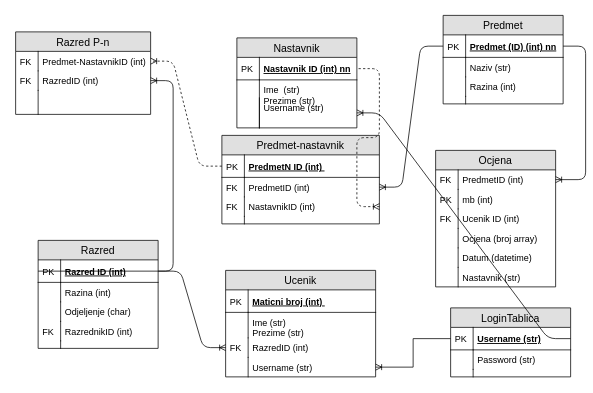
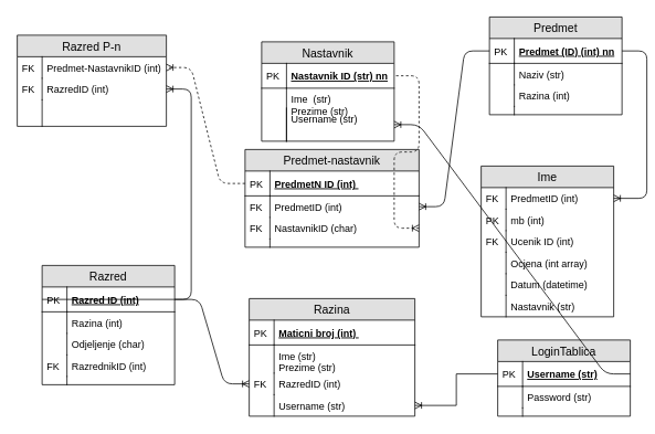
- <mxCell id="41" value="Nastavnik ID (int) nn" style="shape=partialRectangle;top=0;left=0;right=0;bottom=1;align=left;verticalAlign=middle;fillColor=none;spacingLeft=34;spacingRight=4;overflow=hidden;rotatable=0;points=[[0,0.5],[1,0.5]];portConstraint=eastwest;dropTarget=0;fontStyle=5;fontSize=12;" parent="40" vertex="1"><mxGeometry y="26" width="160" height="30" as="geometry" /></mxCell>
+ <mxCell id="41" value="Nastavnik ID (str) nn" style="shape=partialRectangle;top=0;left=0;right=0;bottom=1;align=left;verticalAlign=middle;fillColor=none;spacingLeft=34;spacingRight=4;overflow=hidden;rotatable=0;points=[[0,0.5],[1,0.5]];portConstraint=eastwest;dropTarget=0;fontStyle=5;fontSize=12;" parent="40" vertex="1"><mxGeometry y="26" width="160" height="30" as="geometry" /></mxCell>
- <mxCell id="52" value="Ocjena" style="swimlane;fontStyle=0;childLayout=stackLayout;horizontal=1;startSize=26;fillColor=#e0e0e0;horizontalStack=0;resizeParent=1;resizeParentMax=0;resizeLast=0;collapsible=1;marginBottom=0;swimlaneFillColor=#ffffff;align=center;fontSize=14;" parent="1" vertex="1"><mxGeometry x="580" y="200" width="160" height="182" as="geometry" /></mxCell>
+ <mxCell id="52" value="Ime" style="swimlane;fontStyle=0;childLayout=stackLayout;horizontal=1;startSize=26;fillColor=#e0e0e0;horizontalStack=0;resizeParent=1;resizeParentMax=0;resizeLast=0;collapsible=1;marginBottom=0;swimlaneFillColor=#ffffff;align=center;fontSize=14;" parent="1" vertex="1"><mxGeometry x="580" y="200" width="160" height="182" as="geometry" /></mxCell>
- <mxCell id="36" value="NastavnikID (int)" style="shape=partialRectangle;top=0;left=0;right=0;bottom=0;align=left;verticalAlign=top;fillColor=none;spacingLeft=34;spacingRight=4;overflow=hidden;rotatable=0;points=[[0,0.5],[1,0.5]];portConstraint=eastwest;dropTarget=0;fontSize=12;" parent="31" vertex="1"><mxGeometry y="82" width="210" height="26" as="geometry" /></mxCell>
+ <mxCell id="36" value="NastavnikID (char)" style="shape=partialRectangle;top=0;left=0;right=0;bottom=0;align=left;verticalAlign=top;fillColor=none;spacingLeft=34;spacingRight=4;overflow=hidden;rotatable=0;points=[[0,0.5],[1,0.5]];portConstraint=eastwest;dropTarget=0;fontSize=12;" parent="31" vertex="1"><mxGeometry y="82" width="210" height="26" as="geometry" /></mxCell>
- <mxCell id="59" value="Ocjena (broj array)" style="shape=partialRectangle;top=0;left=0;right=0;bottom=0;align=left;verticalAlign=top;fillColor=none;spacingLeft=34;spacingRight=4;overflow=hidden;rotatable=0;points=[[0,0.5],[1,0.5]];portConstraint=eastwest;dropTarget=0;fontSize=12;" parent="52" vertex="1"><mxGeometry y="104" width="160" height="26" as="geometry" /></mxCell>
+ <mxCell id="59" value="Ocjena (int array)" style="shape=partialRectangle;top=0;left=0;right=0;bottom=0;align=left;verticalAlign=top;fillColor=none;spacingLeft=34;spacingRight=4;overflow=hidden;rotatable=0;points=[[0,0.5],[1,0.5]];portConstraint=eastwest;dropTarget=0;fontSize=12;" parent="52" vertex="1"><mxGeometry y="104" width="160" height="26" as="geometry" /></mxCell>
- <mxCell id="2" value="Ucenik" style="swimlane;fontStyle=0;childLayout=stackLayout;horizontal=1;startSize=26;fillColor=#e0e0e0;horizontalStack=0;resizeParent=1;resizeParentMax=0;resizeLast=0;collapsible=1;marginBottom=0;swimlaneFillColor=#ffffff;align=center;fontSize=14;" parent="1" vertex="1"><mxGeometry x="300" y="360" width="200" height="142" as="geometry" /></mxCell>
+ <mxCell id="2" value="Razina" style="swimlane;fontStyle=0;childLayout=stackLayout;horizontal=1;startSize=26;fillColor=#e0e0e0;horizontalStack=0;resizeParent=1;resizeParentMax=0;resizeLast=0;collapsible=1;marginBottom=0;swimlaneFillColor=#ffffff;align=center;fontSize=14;" parent="1" vertex="1"><mxGeometry x="300" y="360" width="200" height="142" as="geometry" /></mxCell>
